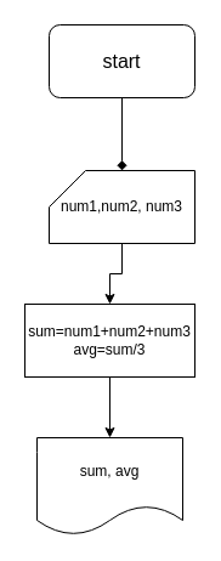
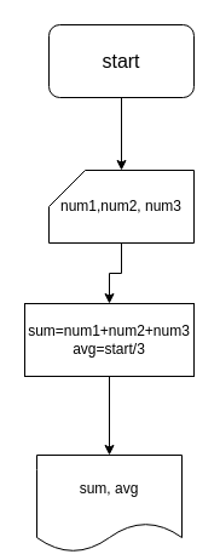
- <mxCell id="2" style="edgeStyle=orthogonalEdgeStyle;rounded=0;orthogonalLoop=1;jettySize=auto;html=1;endArrow=diamond;" parent="1" source="3" target="5" edge="1"><mxGeometry relative="1" as="geometry"><mxPoint x="100" y="130" as="targetPoint" /></mxGeometry></mxCell>
+ <mxCell id="2" style="edgeStyle=orthogonalEdgeStyle;rounded=0;orthogonalLoop=1;jettySize=auto;html=1;" parent="1" source="3" target="5" edge="1"><mxGeometry relative="1" as="geometry"><mxPoint x="100" y="130" as="targetPoint" /></mxGeometry></mxCell>
- <mxCell id="7" value="sum=num1+num2+num3&lt;br&gt;avg=sum/3" style="rounded=0;whiteSpace=wrap;html=1;" parent="1" vertex="1"><mxGeometry x="20" y="250" width="140" height="60" as="geometry" /></mxCell>
+ <mxCell id="7" value="sum=num1+num2+num3&lt;br&gt;avg=start/3" style="rounded=0;whiteSpace=wrap;html=1;" parent="1" vertex="1"><mxGeometry x="20" y="250" width="140" height="60" as="geometry" /></mxCell>
- <mxCell id="8" value="sum, avg" style="shape=document;whiteSpace=wrap;html=1;boundedLbl=1;" parent="1" vertex="1"><mxGeometry x="30" y="360" width="120" height="80" as="geometry" /></mxCell>
+ <mxCell id="8" value="sum, avg" style="shape=document;whiteSpace=wrap;html=1;boundedLbl=1;" parent="1" vertex="1"><mxGeometry x="30" y="375" width="120" height="80" as="geometry" /></mxCell>
